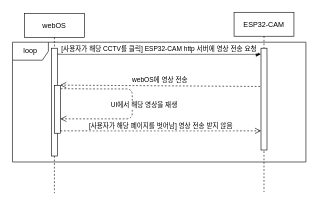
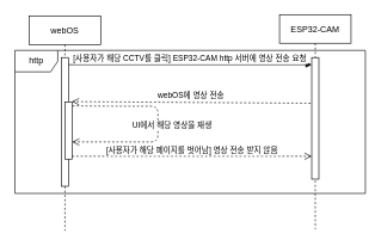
- <mxCell id="11" value="loop" style="shape=umlFrame;whiteSpace=wrap;html=1;" vertex="1" parent="1"><mxGeometry x="20" y="70" width="490" height="200" as="geometry" /></mxCell>
+ <mxCell id="11" value="http" style="shape=umlFrame;whiteSpace=wrap;html=1;" vertex="1" parent="1"><mxGeometry x="20" y="70" width="490" height="200" as="geometry" /></mxCell>
